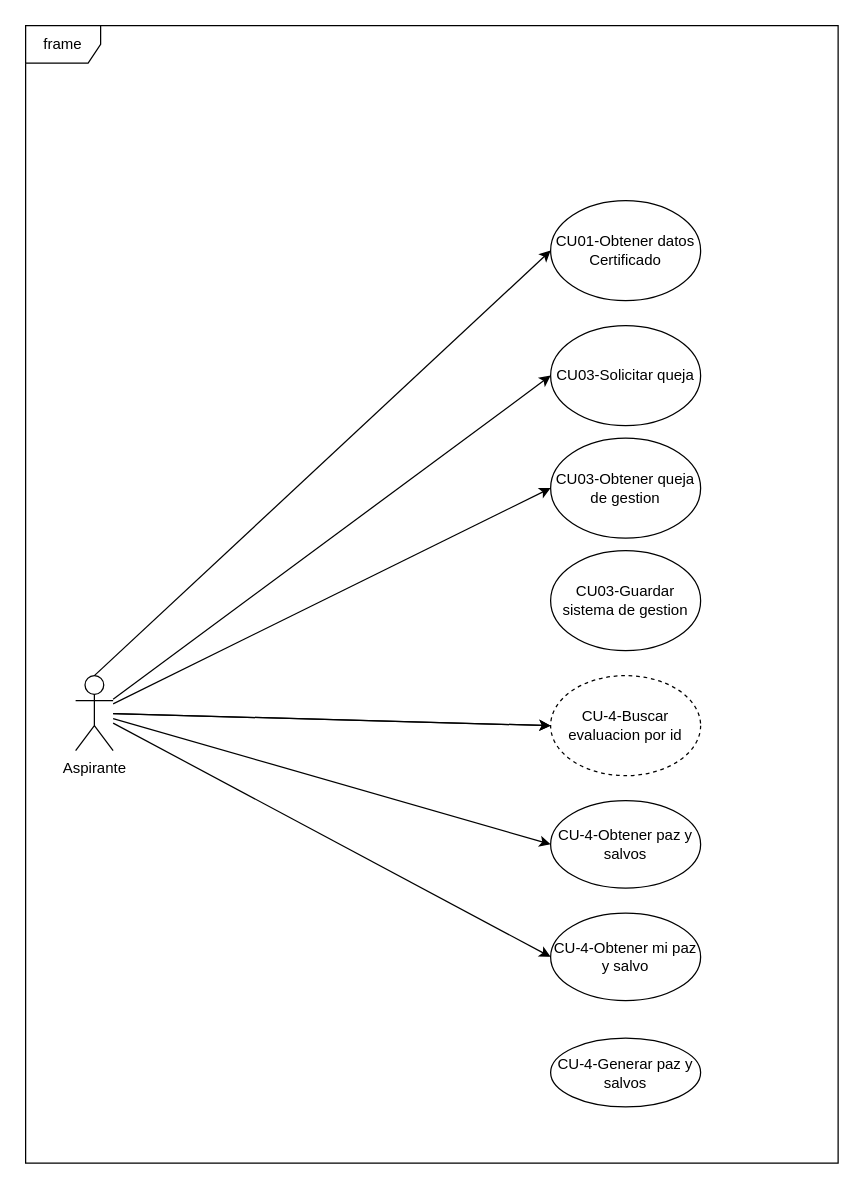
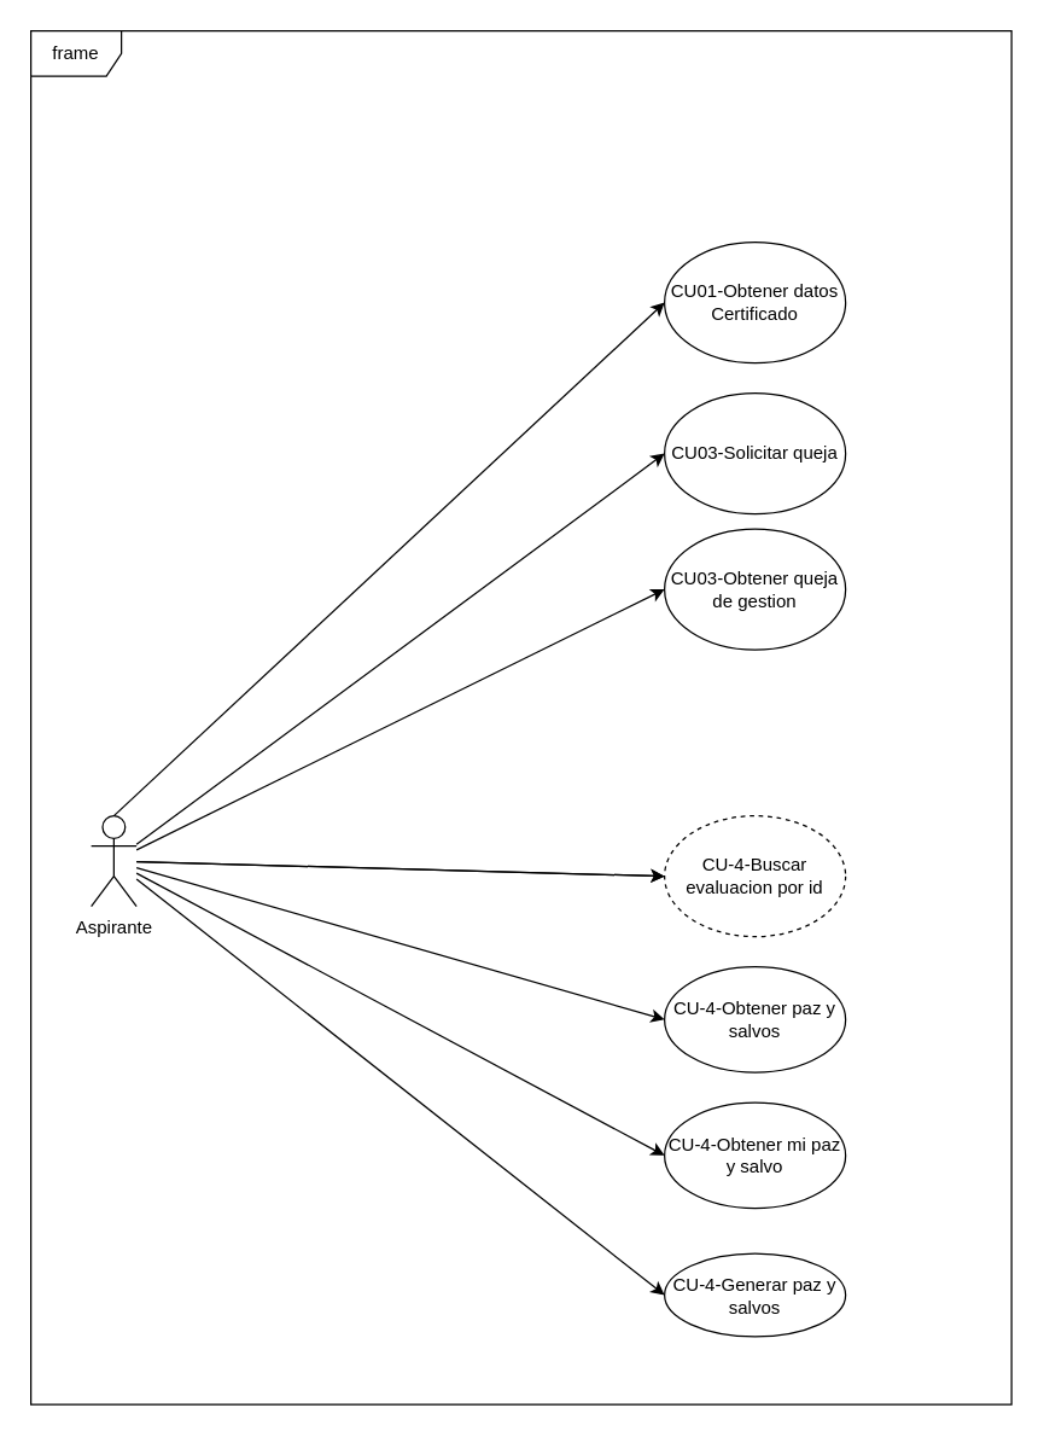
- <mxCell id="9" value="CU03-Guardar sistema de gestion" style="ellipse;whiteSpace=wrap;html=1;" parent="1" vertex="1"><mxGeometry x="440" y="440" width="120" height="80" as="geometry" /></mxCell>
+ <mxCell id="18" value="" style="endArrow=classic;html=1;rounded=0;entryX=0;entryY=0.5;entryDx=0;entryDy=0;" edge="1" parent="1" source="3" target="7"><mxGeometry width="50" height="50" relative="1" as="geometry"><mxPoint x="90" y="585" as="sourcePoint" /><mxPoint x="708" y="1194" as="targetPoint" /></mxGeometry></mxCell>
